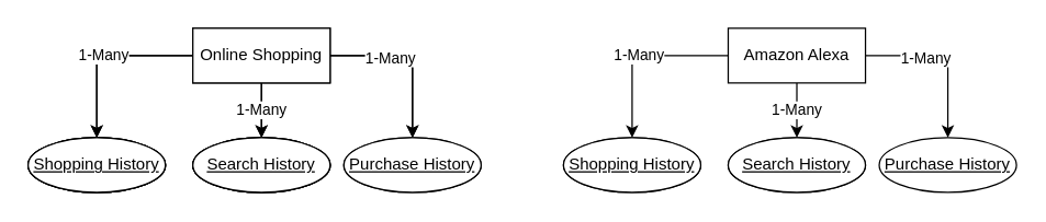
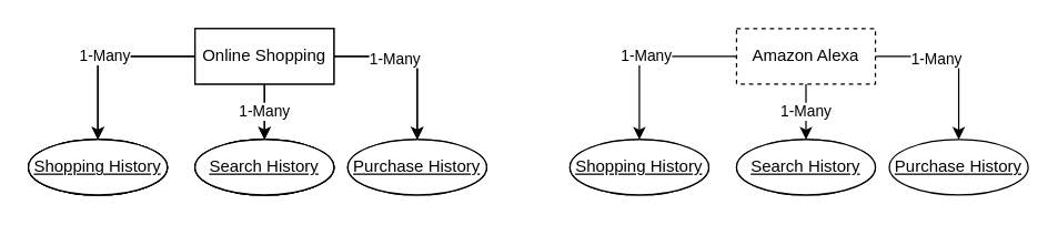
- <mxCell id="26" value="Amazon Alexa" style="whiteSpace=wrap;html=1;align=center;" vertex="1" parent="1"><mxGeometry x="530" y="20" width="100" height="40" as="geometry" /></mxCell>
+ <mxCell id="26" value="Amazon Alexa" style="whiteSpace=wrap;html=1;align=center;dashed=1;" vertex="1" parent="1"><mxGeometry x="530" y="20" width="100" height="40" as="geometry" /></mxCell>
